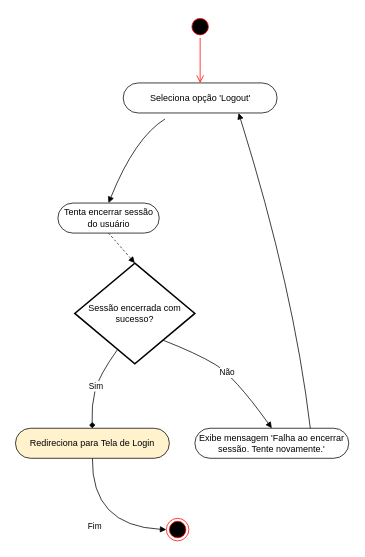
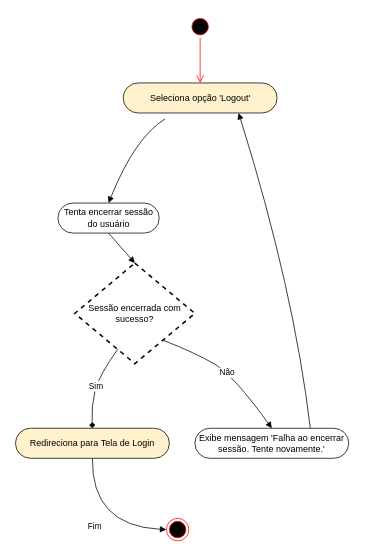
- <mxCell id="8" value="&lt;span style=&quot;font-family: Helvetica;&quot;&gt;Seleciona opção 'Logout'&lt;/span&gt;" style="rounded=1;whiteSpace=wrap;html=1;shadow=0;comic=0;labelBackgroundColor=none;strokeWidth=1;fontFamily=Verdana;fontSize=12;align=center;arcSize=50;" vertex="1" parent="1"><mxGeometry x="163.5" y="110" width="205" height="40" as="geometry" /></mxCell>
+ <mxCell id="8" value="&lt;span style=&quot;font-family: Helvetica;&quot;&gt;Seleciona opção 'Logout'&lt;/span&gt;" style="rounded=1;whiteSpace=wrap;html=1;shadow=0;comic=0;labelBackgroundColor=none;strokeWidth=1;fontFamily=Verdana;fontSize=12;align=center;arcSize=50;fillColor=#fff2cc;" vertex="1" parent="1"><mxGeometry x="163.5" y="110" width="205" height="40" as="geometry" /></mxCell>
- <mxCell id="4" value="" style="curved=1;startArrow=none;endArrow=block;exitX=0.5;exitY=1;entryX=0.5;entryY=0;rounded=0;exitDx=0;exitDy=0;dashed=1;" edge="1" parent="1" source="9" target="2"><mxGeometry relative="1" as="geometry"><Array as="points" /><mxPoint x="179" y="336" as="sourcePoint" /></mxGeometry></mxCell>
+ <mxCell id="4" value="" style="curved=1;startArrow=none;endArrow=block;exitX=0.5;exitY=1;entryX=0.5;entryY=0;rounded=0;exitDx=0;exitDy=0;" edge="1" parent="1" source="9" target="2"><mxGeometry relative="1" as="geometry"><Array as="points" /><mxPoint x="179" y="336" as="sourcePoint" /></mxGeometry></mxCell>
- <mxCell id="2" value="Sessão encerrada com sucesso?" style="rhombus;strokeWidth=2;whiteSpace=wrap;" vertex="1" parent="1"><mxGeometry x="99" y="350" width="160" height="134" as="geometry" /></mxCell>
+ <mxCell id="2" value="Sessão encerrada com sucesso?" style="rhombus;strokeWidth=2;whiteSpace=wrap;dashed=1;" vertex="1" parent="1"><mxGeometry x="99" y="350" width="160" height="134" as="geometry" /></mxCell>
